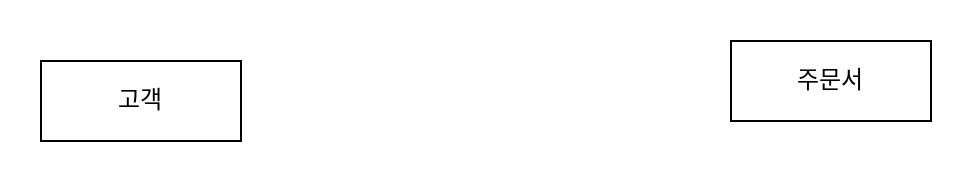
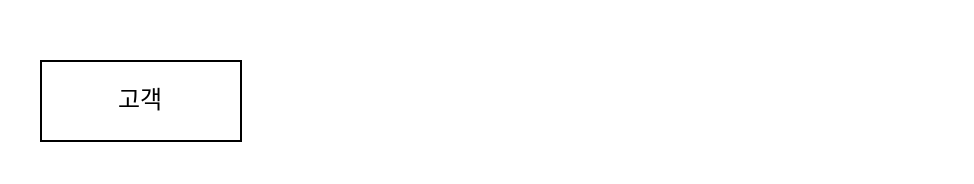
- <mxCell id="3" value="주문서" style="whiteSpace=wrap;html=1;align=center;" vertex="1" parent="1"><mxGeometry x="365" y="20" width="100" height="40" as="geometry" /></mxCell>
